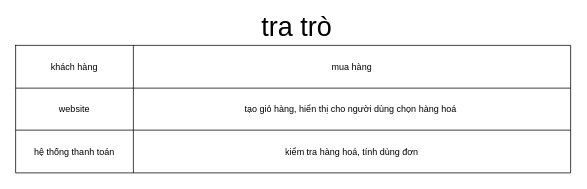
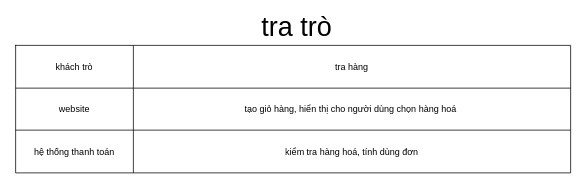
- <mxCell id="4" value="khách hàng" style="shape=partialRectangle;html=1;whiteSpace=wrap;connectable=0;strokeColor=inherit;overflow=hidden;fillColor=none;top=0;left=0;bottom=0;right=0;pointerEvents=1;" vertex="1" parent="3"><mxGeometry width="157" height="57" as="geometry"><mxRectangle width="157" height="57" as="alternateBounds" /></mxGeometry></mxCell>
+ <mxCell id="4" value="khách trò" style="shape=partialRectangle;html=1;whiteSpace=wrap;connectable=0;strokeColor=inherit;overflow=hidden;fillColor=none;top=0;left=0;bottom=0;right=0;pointerEvents=1;" vertex="1" parent="3"><mxGeometry width="157" height="57" as="geometry"><mxRectangle width="157" height="57" as="alternateBounds" /></mxGeometry></mxCell>
- <mxCell id="5" value="mua hàng" style="shape=partialRectangle;html=1;whiteSpace=wrap;connectable=0;strokeColor=inherit;overflow=hidden;fillColor=none;top=0;left=0;bottom=0;right=0;pointerEvents=1;" vertex="1" parent="3"><mxGeometry x="157" width="583" height="57" as="geometry"><mxRectangle width="583" height="57" as="alternateBounds" /></mxGeometry></mxCell>
+ <mxCell id="5" value="tra hàng" style="shape=partialRectangle;html=1;whiteSpace=wrap;connectable=0;strokeColor=inherit;overflow=hidden;fillColor=none;top=0;left=0;bottom=0;right=0;pointerEvents=1;" vertex="1" parent="3"><mxGeometry x="157" width="583" height="57" as="geometry"><mxRectangle width="583" height="57" as="alternateBounds" /></mxGeometry></mxCell>
